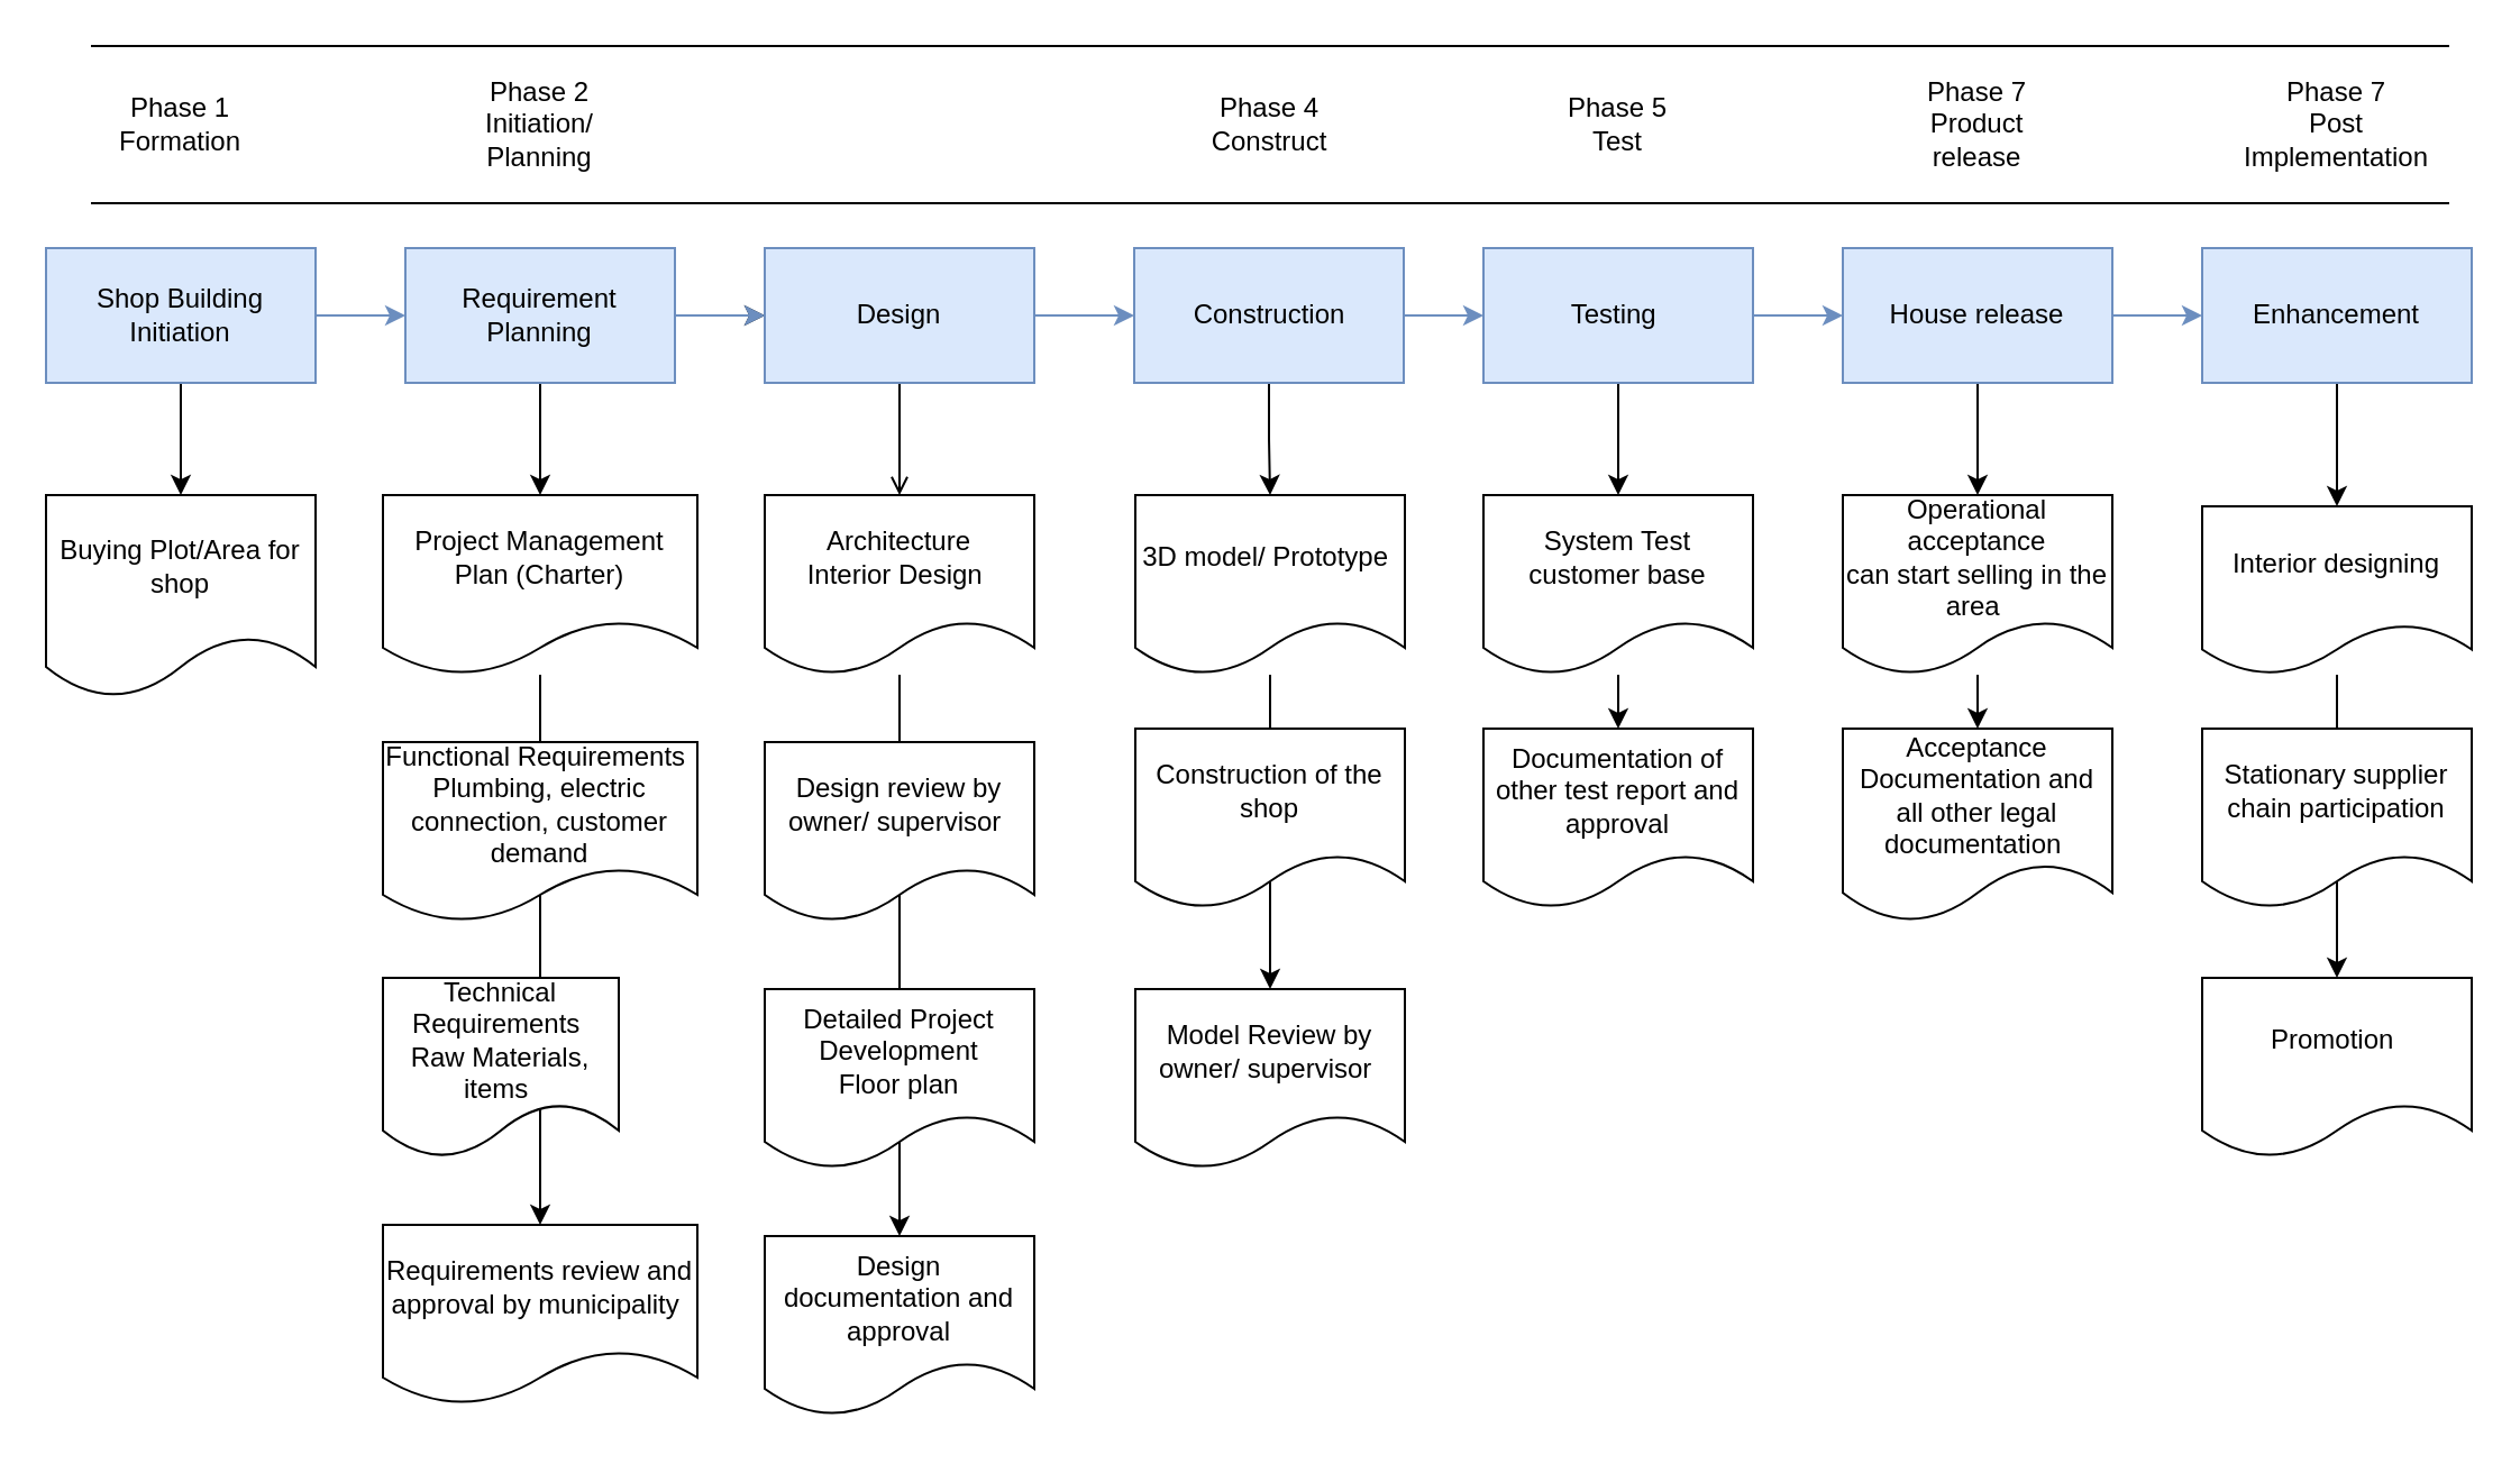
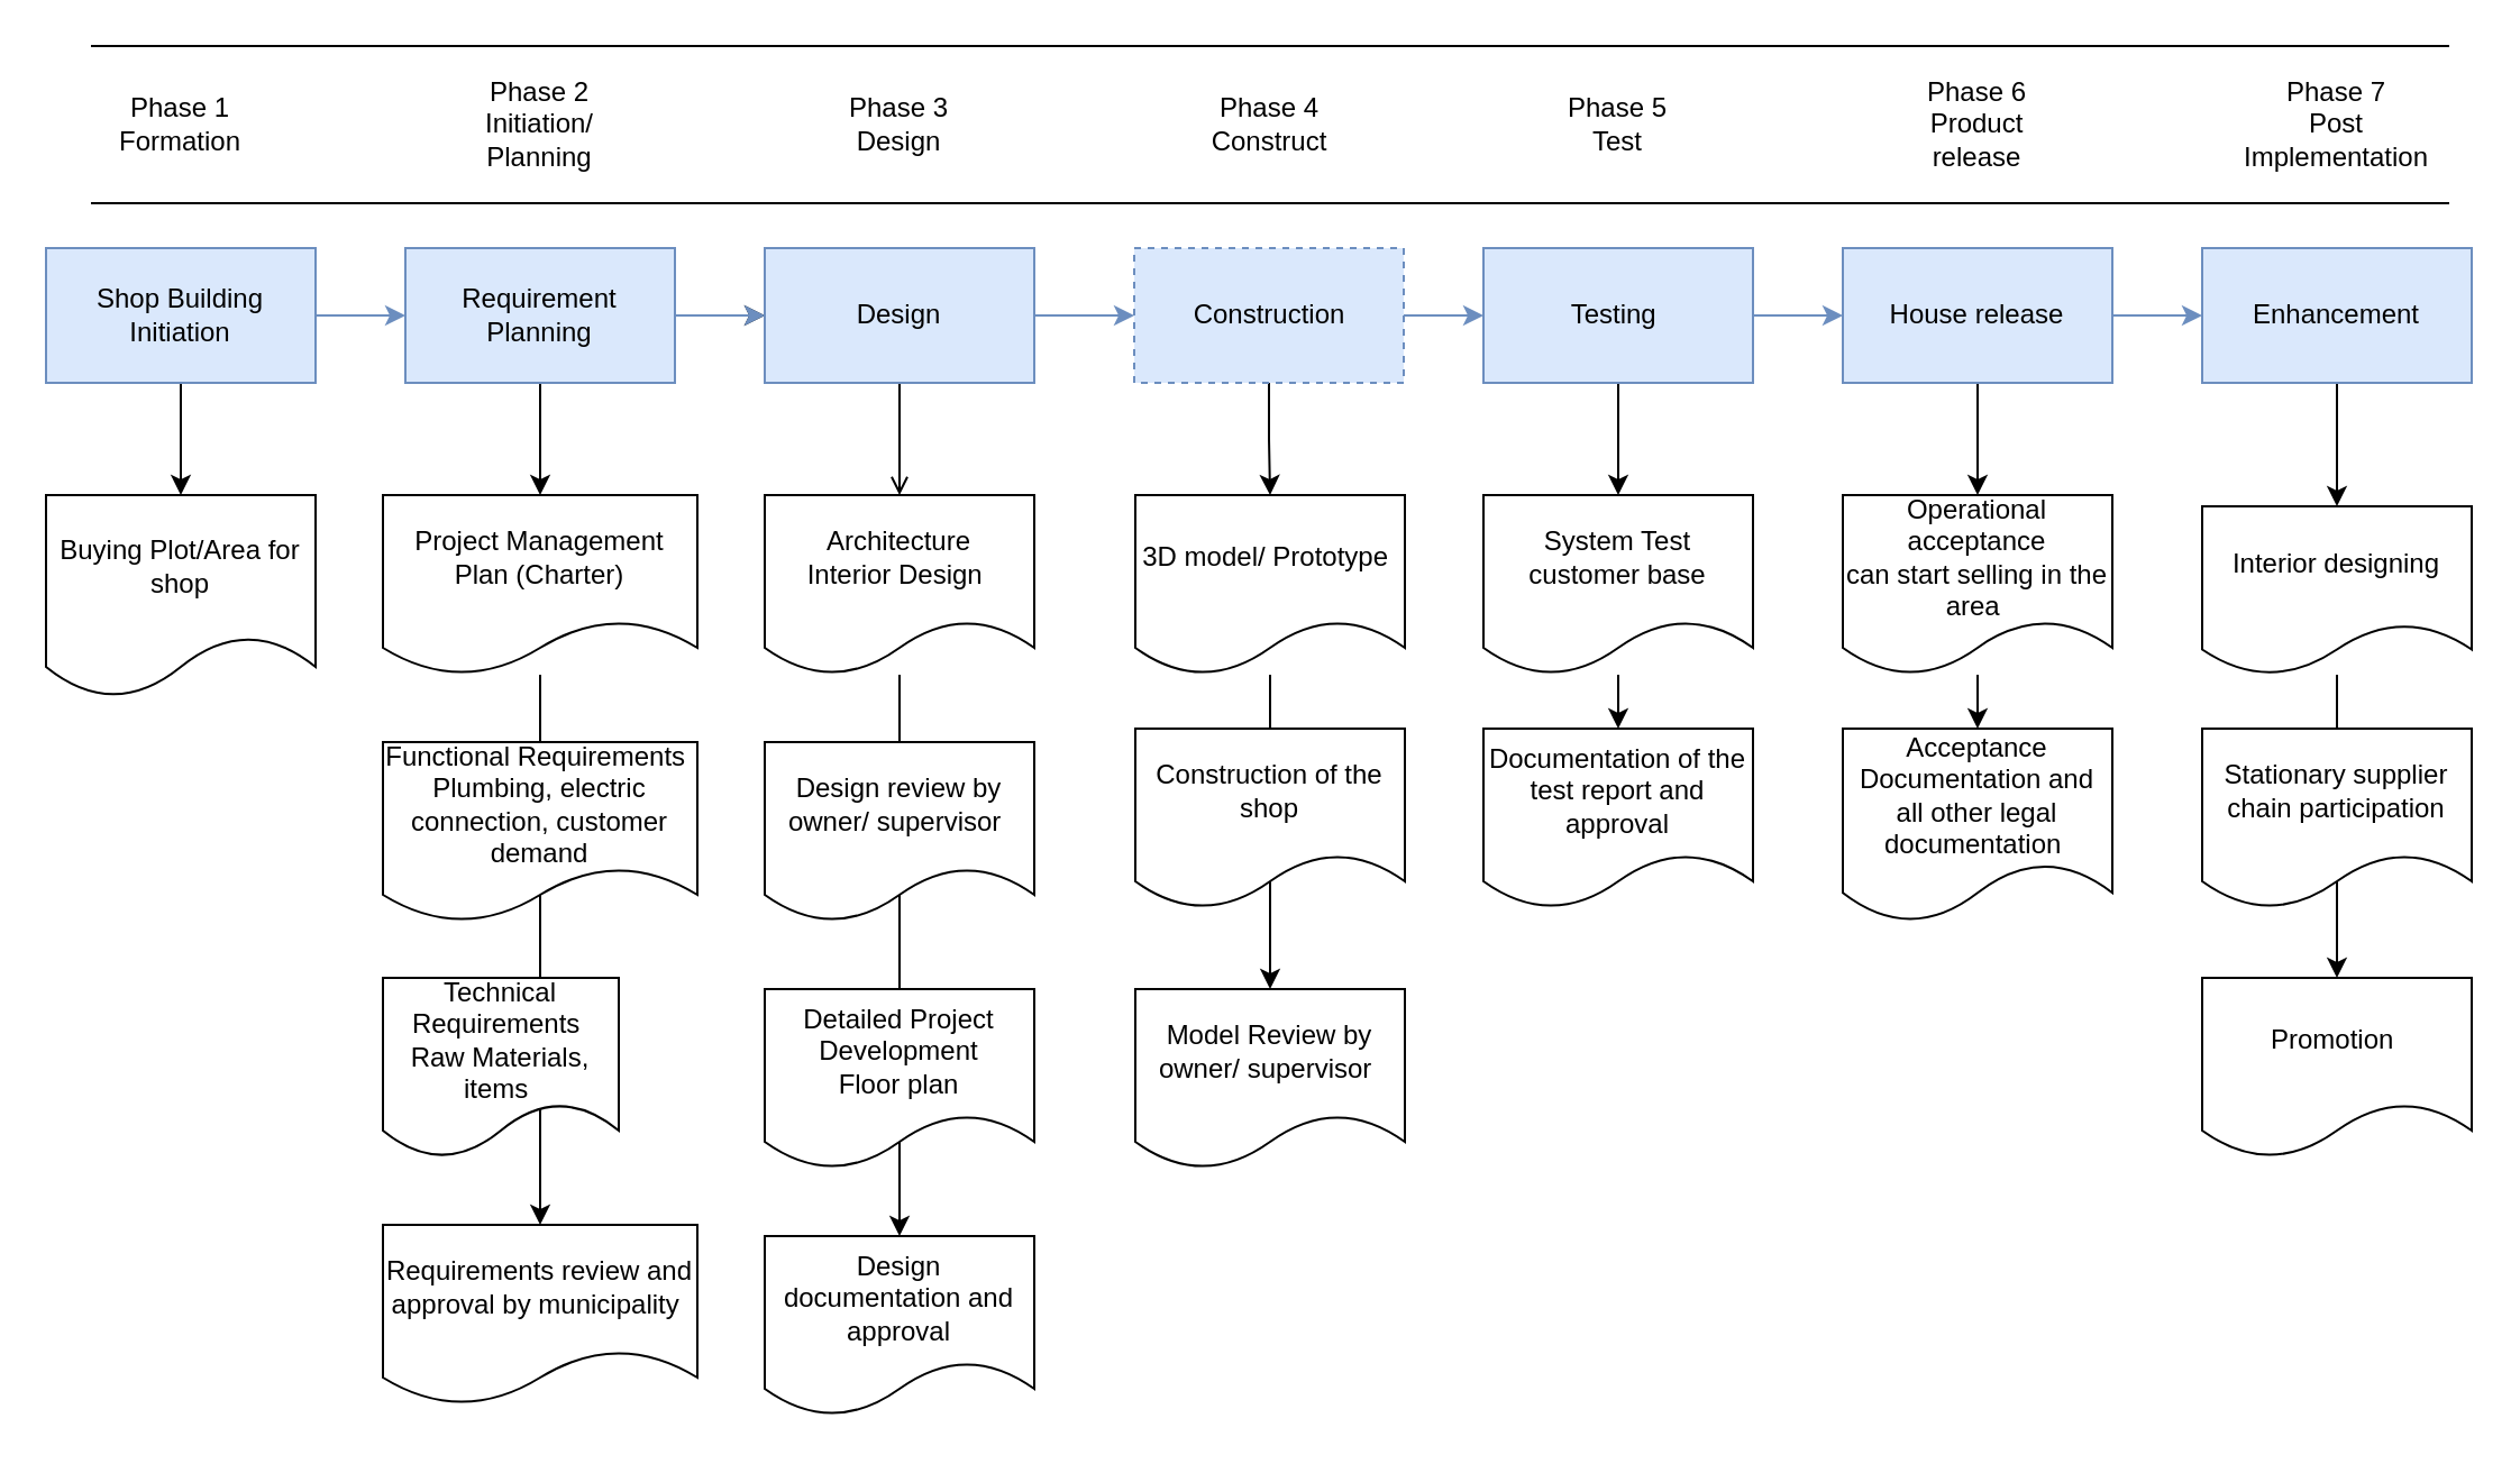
+ <mxCell id="45" value="Phase 3&lt;br&gt;Design" style="text;html=1;strokeColor=none;fillColor=none;align=center;verticalAlign=middle;whiteSpace=wrap;rounded=0;" parent="1" vertex="1"><mxGeometry x="370" y="40" width="60" height="30" as="geometry" /></mxCell>
- <mxCell id="48" value="Phase 7&lt;br&gt;Product release" style="text;html=1;strokeColor=none;fillColor=none;align=center;verticalAlign=middle;whiteSpace=wrap;rounded=0;" parent="1" vertex="1"><mxGeometry x="850" y="40" width="60" height="30" as="geometry" /></mxCell>
+ <mxCell id="48" value="Phase 6&lt;br&gt;Product release" style="text;html=1;strokeColor=none;fillColor=none;align=center;verticalAlign=middle;whiteSpace=wrap;rounded=0;" parent="1" vertex="1"><mxGeometry x="850" y="40" width="60" height="30" as="geometry" /></mxCell>
- <mxCell id="20" value="Construction" style="rounded=0;whiteSpace=wrap;html=1;fillColor=#dae8fc;strokeColor=#6c8ebf;" parent="1" vertex="1"><mxGeometry x="504.5" y="110" width="120" height="60" as="geometry" /></mxCell>
+ <mxCell id="20" value="Construction" style="rounded=0;whiteSpace=wrap;html=1;fillColor=#dae8fc;strokeColor=#6c8ebf;dashed=1;" parent="1" vertex="1"><mxGeometry x="504.5" y="110" width="120" height="60" as="geometry" /></mxCell>
- <mxCell id="29" value="Documentation of other test report and approval" style="shape=document;whiteSpace=wrap;html=1;boundedLbl=1;rounded=0;" parent="1" vertex="1"><mxGeometry x="660" y="324" width="120" height="80" as="geometry" /></mxCell>
+ <mxCell id="29" value="Documentation of the test report and approval" style="shape=document;whiteSpace=wrap;html=1;boundedLbl=1;rounded=0;" parent="1" vertex="1"><mxGeometry x="660" y="324" width="120" height="80" as="geometry" /></mxCell>
